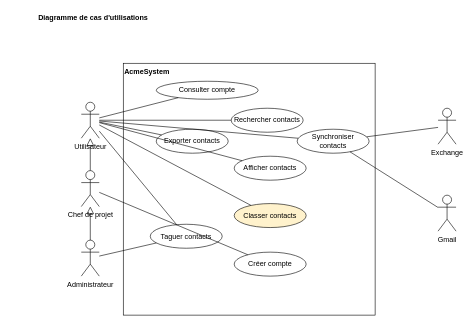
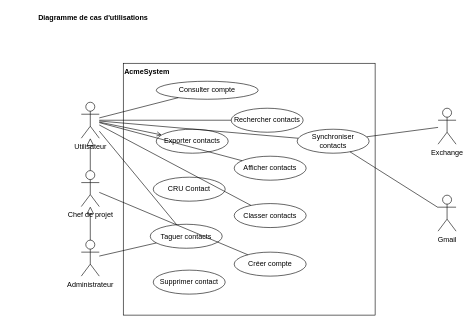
- <mxCell id="18" value="" style="endArrow=none;html=1;" parent="1" source="3" target="9" edge="1"><mxGeometry width="50" height="50" relative="1" as="geometry"><mxPoint x="245" y="305" as="sourcePoint" /><mxPoint x="295" y="255" as="targetPoint" /></mxGeometry></mxCell>
+ <mxCell id="18" value="" style="endArrow=open;html=1;" parent="1" source="3" target="9" edge="1"><mxGeometry width="50" height="50" relative="1" as="geometry"><mxPoint x="245" y="305" as="sourcePoint" /><mxPoint x="295" y="255" as="targetPoint" /></mxGeometry></mxCell>
+ <mxCell id="12" value="CRU Contact" style="ellipse;whiteSpace=wrap;html=1;" parent="1" vertex="1"><mxGeometry x="255" y="295" width="120" height="40" as="geometry" /></mxCell>
- <mxCell id="13" value="Classer contacts" style="ellipse;whiteSpace=wrap;html=1;fillColor=#fff2cc;" parent="1" vertex="1"><mxGeometry x="390" y="339" width="120" height="40" as="geometry" /></mxCell>
+ <mxCell id="13" value="Classer contacts" style="ellipse;whiteSpace=wrap;html=1;" parent="1" vertex="1"><mxGeometry x="390" y="339" width="120" height="40" as="geometry" /></mxCell>
+ <mxCell id="16" value="Supprimer contact" style="ellipse;whiteSpace=wrap;html=1;" parent="1" vertex="1"><mxGeometry x="255" y="450" width="120" height="40" as="geometry" /></mxCell>
